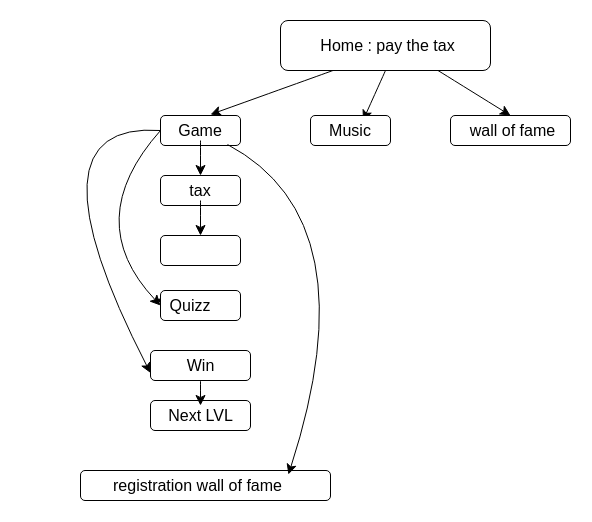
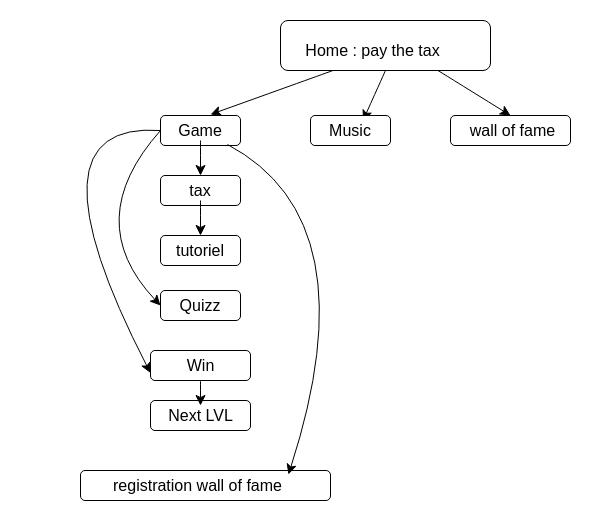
- <mxCell id="5" value="Home : pay the tax" style="text;strokeColor=none;fillColor=none;html=1;align=center;verticalAlign=middle;whiteSpace=wrap;rounded=0;fontSize=16;" vertex="1" parent="1"><mxGeometry x="305" y="30" width="165" height="30" as="geometry" /></mxCell>
+ <mxCell id="5" value="Home : pay the tax" style="text;strokeColor=none;fillColor=none;html=1;align=center;verticalAlign=middle;whiteSpace=wrap;rounded=0;fontSize=16;" vertex="1" parent="1"><mxGeometry x="290" y="35" width="165" height="30" as="geometry" /></mxCell>
+ <mxCell id="20" value="tutoriel" style="text;strokeColor=none;fillColor=none;html=1;align=center;verticalAlign=middle;whiteSpace=wrap;rounded=0;fontSize=16;" vertex="1" parent="1"><mxGeometry x="175" y="240" width="50" height="20" as="geometry" /></mxCell>
- <mxCell id="23" value="Quizz" style="text;strokeColor=none;fillColor=none;html=1;align=center;verticalAlign=middle;whiteSpace=wrap;rounded=0;fontSize=16;" vertex="1" parent="1"><mxGeometry x="165" y="295" width="50" height="20" as="geometry" /></mxCell>
+ <mxCell id="23" value="Quizz" style="text;strokeColor=none;fillColor=none;html=1;align=center;verticalAlign=middle;whiteSpace=wrap;rounded=0;fontSize=16;" vertex="1" parent="1"><mxGeometry x="175" y="295" width="50" height="20" as="geometry" /></mxCell>
